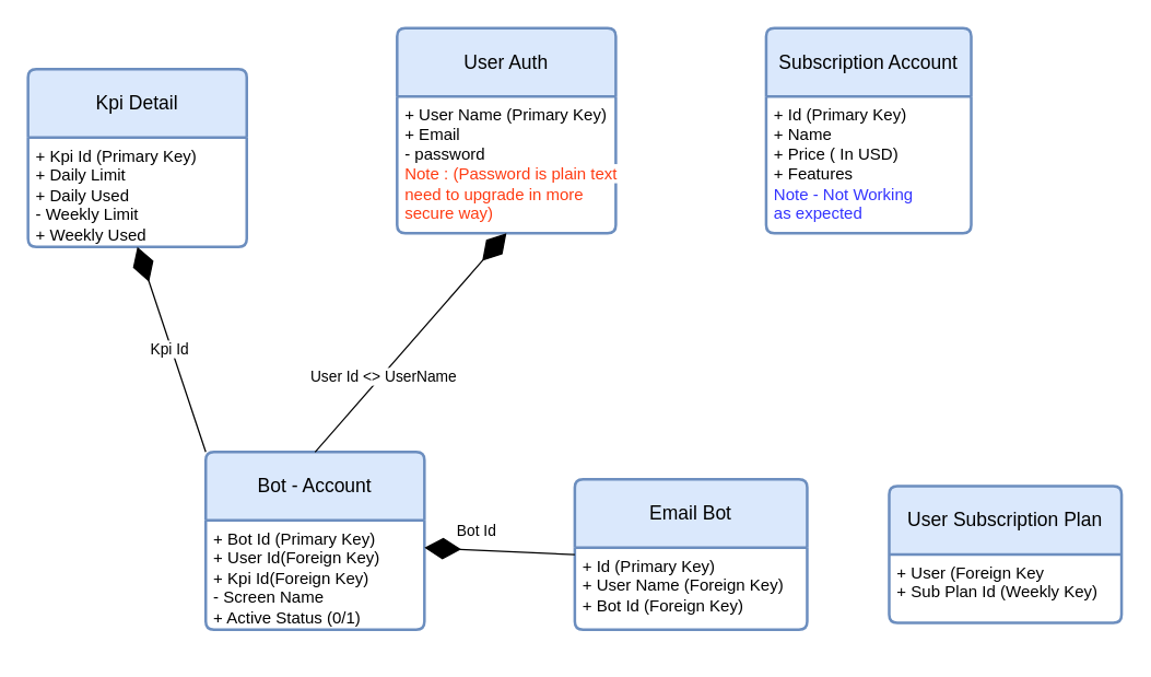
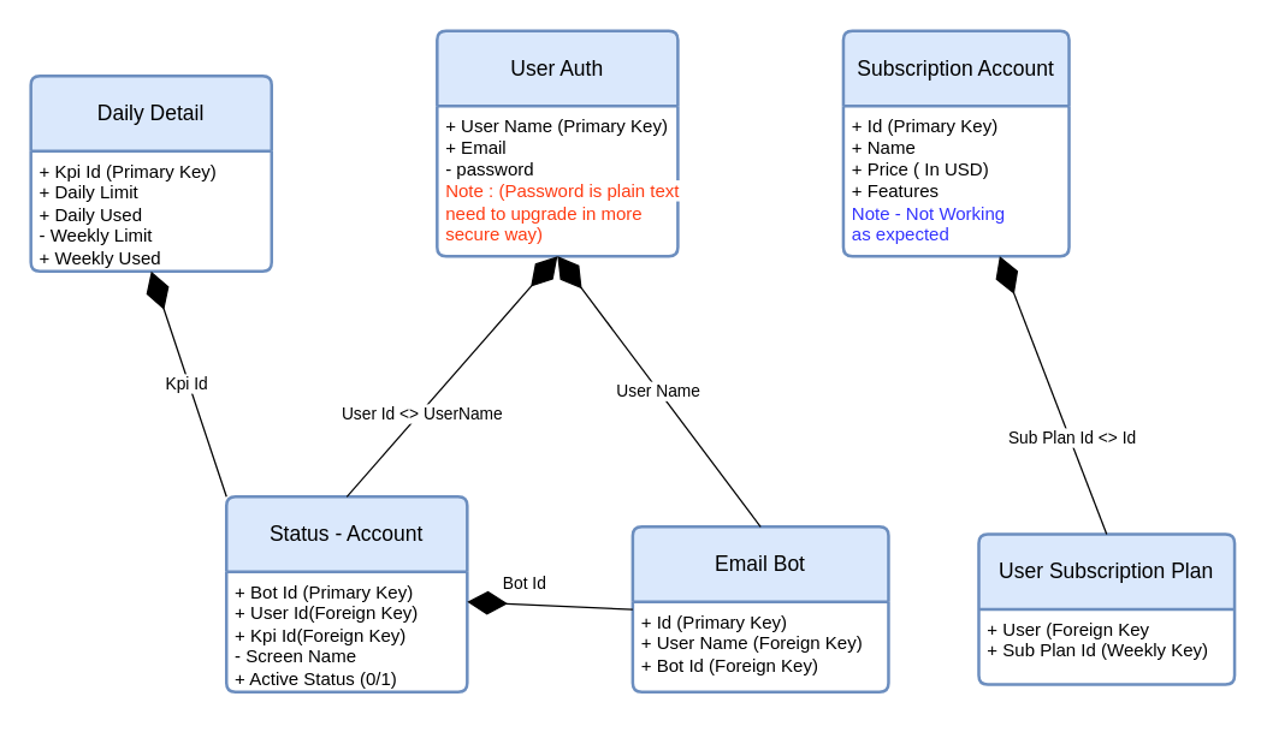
- <mxCell id="8" value="Kpi Detail" style="swimlane;childLayout=stackLayout;horizontal=1;startSize=50;horizontalStack=0;rounded=1;fontSize=14;fontStyle=0;strokeWidth=2;resizeParent=0;resizeLast=1;shadow=0;dashed=0;align=center;arcSize=4;whiteSpace=wrap;html=1;fillColor=#dae8fc;strokeColor=#6c8ebf;" vertex="1" parent="1"><mxGeometry x="20" y="50" width="160" height="130" as="geometry"><mxRectangle x="10" y="100" width="110" height="40" as="alternateBounds" /></mxGeometry></mxCell>
+ <mxCell id="8" value="Daily Detail" style="swimlane;childLayout=stackLayout;horizontal=1;startSize=50;horizontalStack=0;rounded=1;fontSize=14;fontStyle=0;strokeWidth=2;resizeParent=0;resizeLast=1;shadow=0;dashed=0;align=center;arcSize=4;whiteSpace=wrap;html=1;fillColor=#dae8fc;strokeColor=#6c8ebf;" vertex="1" parent="1"><mxGeometry x="20" y="50" width="160" height="130" as="geometry"><mxRectangle x="10" y="100" width="110" height="40" as="alternateBounds" /></mxGeometry></mxCell>
+ <mxCell id="20" value="User Name" style="endArrow=diamondThin;endFill=1;endSize=24;html=1;exitX=0.5;exitY=0;exitDx=0;exitDy=0;entryX=0.5;entryY=1;entryDx=0;entryDy=0;" edge="1" parent="1" source="17" target="4"><mxGeometry width="160" relative="1" as="geometry"><mxPoint x="230" y="370" as="sourcePoint" /><mxPoint x="220" y="320" as="targetPoint" /><Array as="points" /></mxGeometry></mxCell>
+ <mxCell id="15" value="" style="endArrow=diamondThin;endFill=1;endSize=24;html=1;exitX=0.5;exitY=0;exitDx=0;exitDy=0;" edge="1" parent="1" source="13" target="11"><mxGeometry width="160" relative="1" as="geometry"><mxPoint x="150" y="610" as="sourcePoint" /><mxPoint x="320" y="790" as="targetPoint" /></mxGeometry></mxCell>
+ <mxCell id="16" value="Sub Plan Id &amp;lt;&amp;gt; Id" style="edgeLabel;html=1;align=center;verticalAlign=middle;resizable=0;points=[];" vertex="1" connectable="0" parent="15"><mxGeometry x="-0.306" y="-1" relative="1" as="geometry"><mxPoint as="offset" /></mxGeometry></mxCell>
- <mxCell id="2" value="Bot - Account" style="swimlane;childLayout=stackLayout;horizontal=1;startSize=50;horizontalStack=0;rounded=1;fontSize=14;fontStyle=0;strokeWidth=2;resizeParent=0;resizeLast=1;shadow=0;dashed=0;align=center;arcSize=4;whiteSpace=wrap;html=1;fillColor=#dae8fc;strokeColor=#6c8ebf;" vertex="1" parent="1"><mxGeometry x="150" y="330" width="160" height="130" as="geometry"><mxRectangle x="150" y="230" width="120" height="50" as="alternateBounds" /></mxGeometry></mxCell>
+ <mxCell id="2" value="Status - Account" style="swimlane;childLayout=stackLayout;horizontal=1;startSize=50;horizontalStack=0;rounded=1;fontSize=14;fontStyle=0;strokeWidth=2;resizeParent=0;resizeLast=1;shadow=0;dashed=0;align=center;arcSize=4;whiteSpace=wrap;html=1;fillColor=#dae8fc;strokeColor=#6c8ebf;" vertex="1" parent="1"><mxGeometry x="150" y="330" width="160" height="130" as="geometry"><mxRectangle x="150" y="230" width="120" height="50" as="alternateBounds" /></mxGeometry></mxCell>
